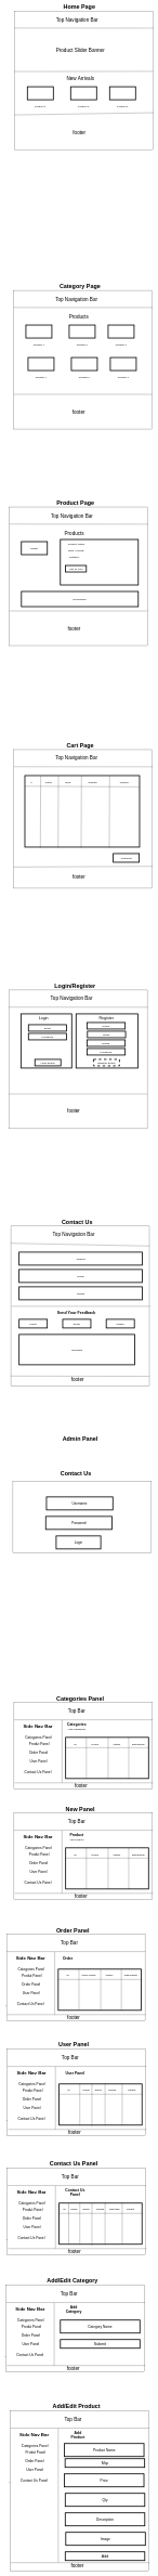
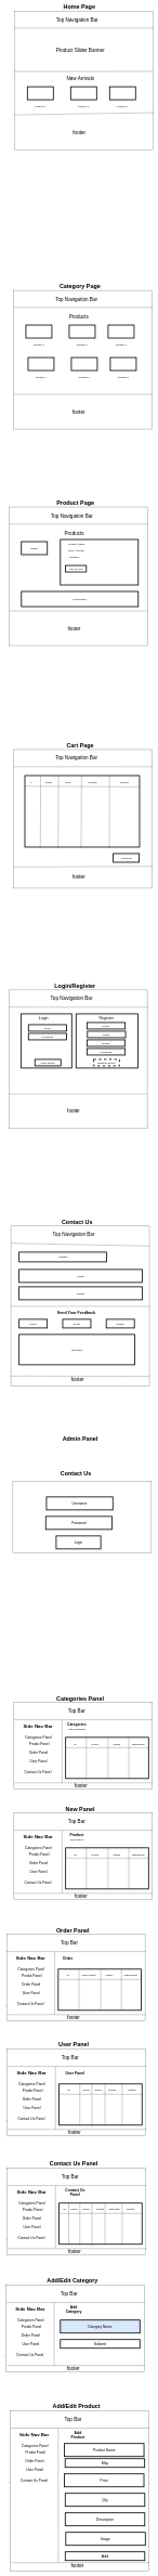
- <mxCell id="93" value="Address" style="rounded=0;whiteSpace=wrap;html=1;strokeWidth=4;" vertex="1" parent="1"><mxGeometry x="86.52" y="5780" width="570" height="60" as="geometry" /></mxCell>
+ <mxCell id="93" value="Address" style="rounded=0;whiteSpace=wrap;html=1;strokeWidth=4;" vertex="1" parent="1"><mxGeometry x="86.52" y="5780" width="405" height="45" as="geometry" /></mxCell>
- <mxCell id="259" value="&lt;font style=&quot;font-size: 16px&quot;&gt;Category Name&lt;/font&gt;" style="rounded=0;whiteSpace=wrap;html=1;strokeWidth=4;" vertex="1" parent="1"><mxGeometry x="277.44" y="10710" width="367.56" height="60" as="geometry" /></mxCell>
+ <mxCell id="259" value="&lt;font style=&quot;font-size: 16px&quot;&gt;Category Name&lt;/font&gt;" style="rounded=0;whiteSpace=wrap;html=1;strokeWidth=4;fillColor=#dae8fc;" vertex="1" parent="1"><mxGeometry x="277.44" y="10710" width="367.56" height="60" as="geometry" /></mxCell>
